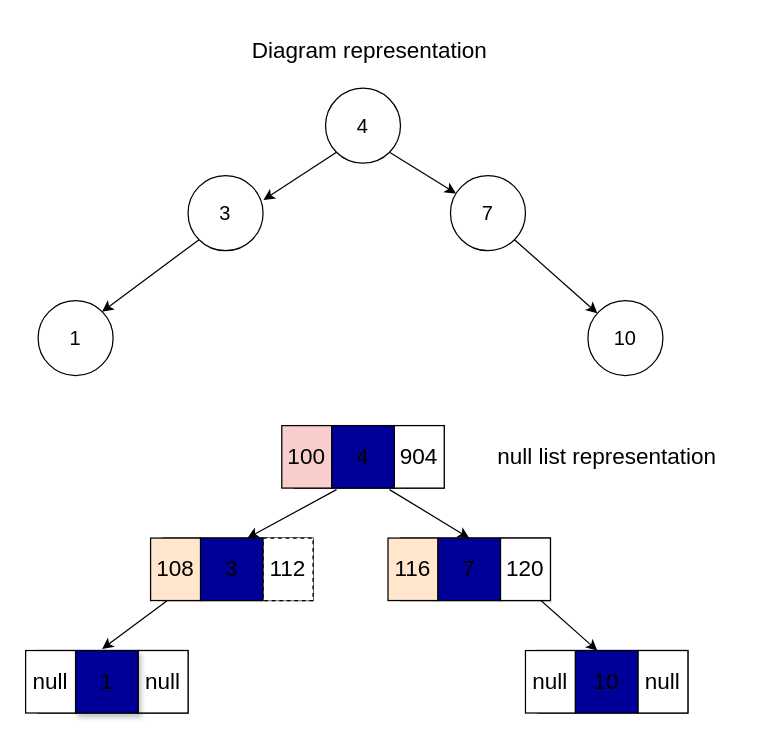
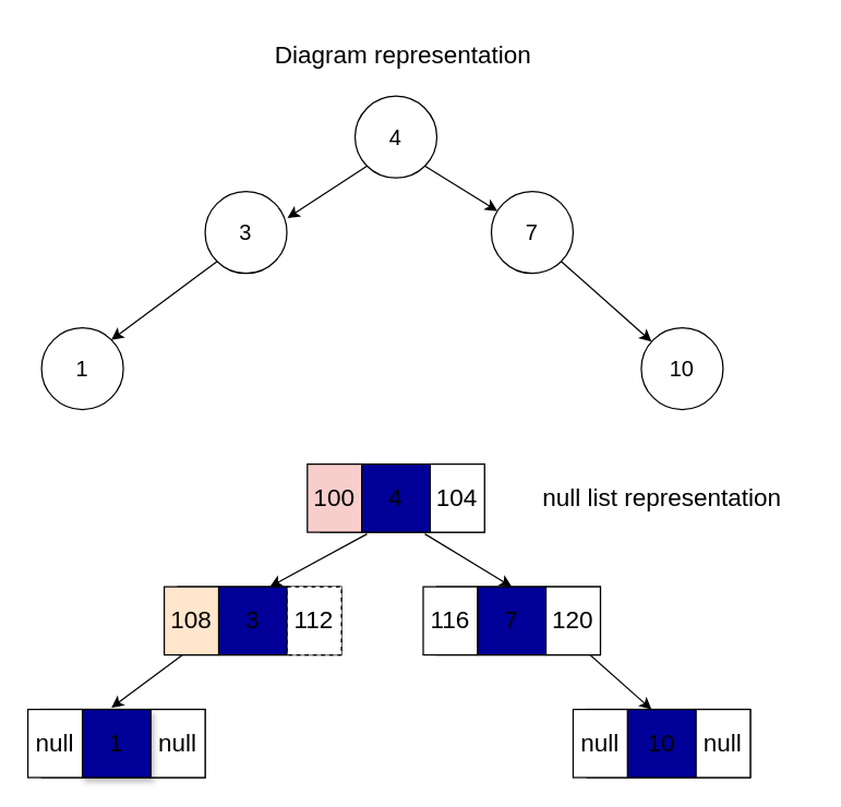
- <mxCell id="18" value="904" style="rounded=0;whiteSpace=wrap;html=1;fontSize=18;" vertex="1" parent="15"><mxGeometry x="90" width="40" height="50" as="geometry" /></mxCell>
+ <mxCell id="18" value="104" style="rounded=0;whiteSpace=wrap;html=1;fontSize=18;" vertex="1" parent="15"><mxGeometry x="90" width="40" height="50" as="geometry" /></mxCell>
- <mxCell id="27" value="116" style="rounded=0;whiteSpace=wrap;html=1;fontSize=18;fillColor=#ffe6cc;" vertex="1" parent="25"><mxGeometry width="40" height="50" as="geometry" /></mxCell>
+ <mxCell id="27" value="116" style="rounded=0;whiteSpace=wrap;html=1;fontSize=18;" vertex="1" parent="25"><mxGeometry width="40" height="50" as="geometry" /></mxCell>
